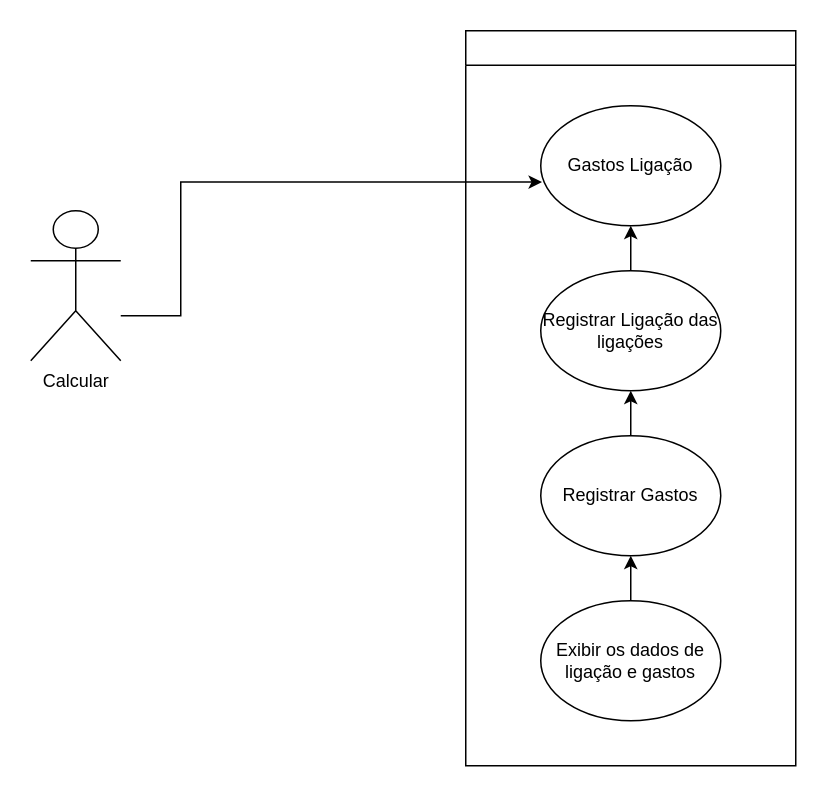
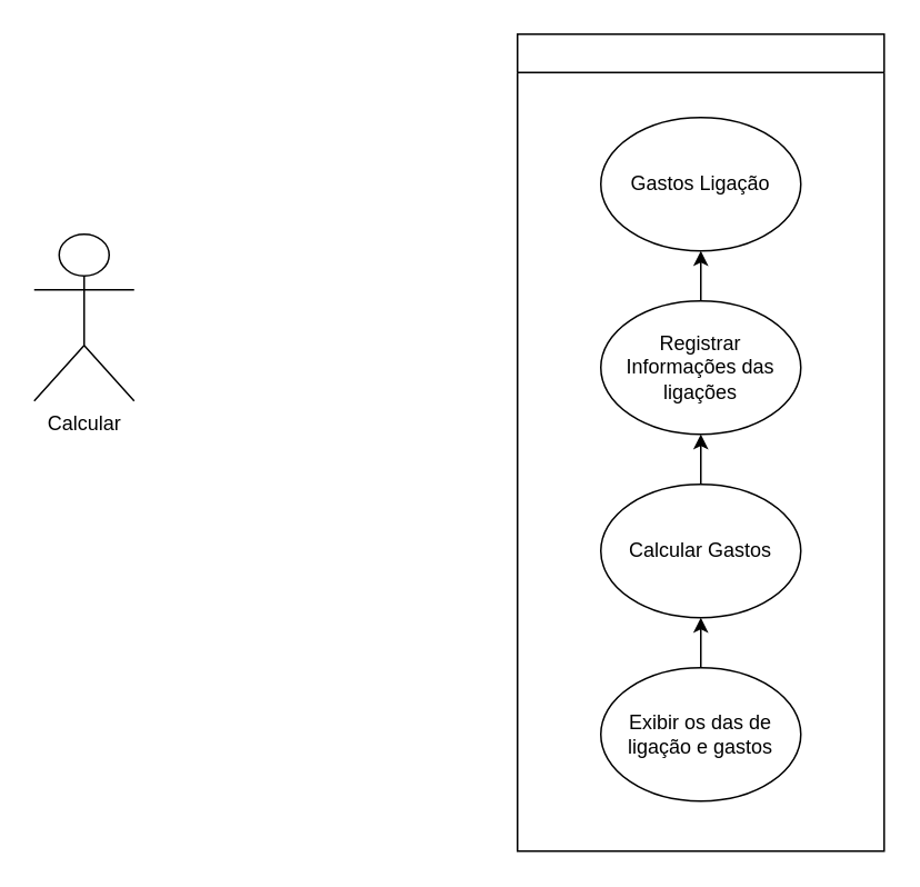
- <mxCell id="2" value="" style="edgeStyle=orthogonalEdgeStyle;rounded=0;orthogonalLoop=1;jettySize=auto;html=1;entryX=0.007;entryY=0.636;entryDx=0;entryDy=0;entryPerimeter=0;" edge="1" parent="1" source="3" target="11"><mxGeometry relative="1" as="geometry"><Array as="points"><mxPoint x="120" y="210" /><mxPoint x="120" y="120" /><mxPoint x="361" y="120" /></Array></mxGeometry></mxCell>
- <mxCell id="6" value="Registrar Ligação das ligações" style="ellipse;whiteSpace=wrap;html=1;" vertex="1" parent="4"><mxGeometry x="50" y="160" width="120" height="80" as="geometry" /></mxCell>
+ <mxCell id="6" value="Registrar Informações das ligações" style="ellipse;whiteSpace=wrap;html=1;" vertex="1" parent="4"><mxGeometry x="50" y="160" width="120" height="80" as="geometry" /></mxCell>
- <mxCell id="8" value="Registrar Gastos" style="ellipse;whiteSpace=wrap;html=1;" vertex="1" parent="4"><mxGeometry x="50" y="270" width="120" height="80" as="geometry" /></mxCell>
+ <mxCell id="8" value="Calcular Gastos" style="ellipse;whiteSpace=wrap;html=1;" vertex="1" parent="4"><mxGeometry x="50" y="270" width="120" height="80" as="geometry" /></mxCell>
- <mxCell id="10" value="Exibir os dados de ligação e gastos" style="ellipse;whiteSpace=wrap;html=1;" vertex="1" parent="4"><mxGeometry x="50" y="380" width="120" height="80" as="geometry" /></mxCell>
+ <mxCell id="10" value="Exibir os das de ligação e gastos" style="ellipse;whiteSpace=wrap;html=1;" vertex="1" parent="4"><mxGeometry x="50" y="380" width="120" height="80" as="geometry" /></mxCell>
